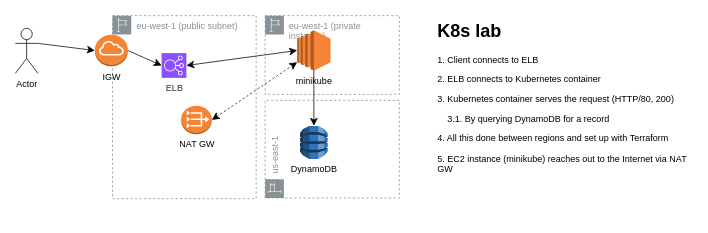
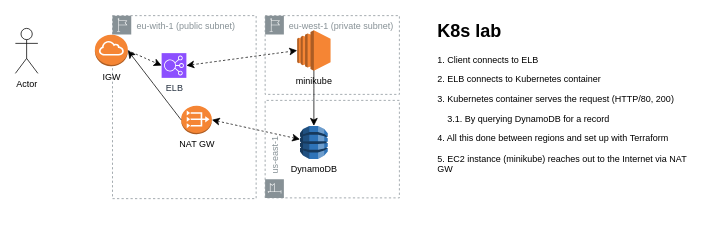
- <mxCell id="3" value="eu-west-1 (public subnet)" style="sketch=0;outlineConnect=0;gradientColor=none;html=1;whiteSpace=wrap;fontSize=12;fontStyle=0;shape=mxgraph.aws4.group;grIcon=mxgraph.aws4.group_region;strokeColor=#879196;fillColor=none;verticalAlign=top;align=left;spacingLeft=30;fontColor=#879196;dashed=1;" parent="1" vertex="1"><mxGeometry x="149.5" y="20" width="191.5" height="244" as="geometry" /></mxCell>
+ <mxCell id="3" value="eu-with-1 (public subnet)" style="sketch=0;outlineConnect=0;gradientColor=none;html=1;whiteSpace=wrap;fontSize=12;fontStyle=0;shape=mxgraph.aws4.group;grIcon=mxgraph.aws4.group_region;strokeColor=#879196;fillColor=none;verticalAlign=top;align=left;spacingLeft=30;fontColor=#879196;dashed=1;" parent="1" vertex="1"><mxGeometry x="149.5" y="20" width="191.5" height="244" as="geometry" /></mxCell>
- <mxCell id="2" value="eu-west-1 (private instance)" style="sketch=0;outlineConnect=0;gradientColor=none;html=1;whiteSpace=wrap;fontSize=12;fontStyle=0;shape=mxgraph.aws4.group;grIcon=mxgraph.aws4.group_region;strokeColor=#879196;fillColor=none;verticalAlign=top;align=left;spacingLeft=30;fontColor=#879196;dashed=1;" vertex="1" parent="1"><mxGeometry x="353" y="20" width="179" height="105" as="geometry" /></mxCell>
+ <mxCell id="2" value="eu-west-1 (private subnet)" style="sketch=0;outlineConnect=0;gradientColor=none;html=1;whiteSpace=wrap;fontSize=12;fontStyle=0;shape=mxgraph.aws4.group;grIcon=mxgraph.aws4.group_region;strokeColor=#879196;fillColor=none;verticalAlign=top;align=left;spacingLeft=30;fontColor=#879196;dashed=1;" vertex="1" parent="1"><mxGeometry x="353" y="20" width="179" height="105" as="geometry" /></mxCell>
- <mxCell id="7" value="" style="endArrow=classic;html=1;rounded=0;fontSize=12;startSize=8;endSize=8;curved=1;exitX=1;exitY=0.333;exitDx=0;exitDy=0;exitPerimeter=0;entryX=0;entryY=0.5;entryDx=0;entryDy=0;entryPerimeter=0;" parent="1" source="5" target="13" edge="1"><mxGeometry width="50" height="50" relative="1" as="geometry"><mxPoint x="75" y="67" as="sourcePoint" /><mxPoint x="96" y="68" as="targetPoint" /></mxGeometry></mxCell>
- <mxCell id="14" value="" style="endArrow=classic;html=1;rounded=0;fontSize=12;startSize=8;endSize=8;curved=1;exitX=1;exitY=0.5;exitDx=0;exitDy=0;exitPerimeter=0;entryX=0;entryY=0.5;entryDx=0;entryDy=0;entryPerimeter=0;" parent="1" source="13" target="6" edge="1"><mxGeometry width="50" height="50" relative="1" as="geometry"><mxPoint x="116" y="240" as="sourcePoint" /><mxPoint x="166" y="190" as="targetPoint" /></mxGeometry></mxCell>
+ <mxCell id="14" value="" style="endArrow=classic;html=1;rounded=0;fontSize=12;startSize=8;endSize=8;curved=1;exitX=1;exitY=0.5;exitDx=0;exitDy=0;exitPerimeter=0;entryX=0;entryY=0.5;entryDx=0;entryDy=0;entryPerimeter=0;dashed=1;" parent="1" source="13" target="6" edge="1"><mxGeometry width="50" height="50" relative="1" as="geometry"><mxPoint x="116" y="240" as="sourcePoint" /><mxPoint x="166" y="190" as="targetPoint" /></mxGeometry></mxCell>
- <mxCell id="8" value="" style="endArrow=classic;startArrow=classic;html=1;rounded=0;fontSize=12;startSize=8;endSize=8;curved=1;exitX=1;exitY=0.5;exitDx=0;exitDy=0;exitPerimeter=0;entryX=0;entryY=0.5;entryDx=0;entryDy=0;entryPerimeter=0;" parent="1" source="6" edge="1" target="12"><mxGeometry width="50" height="50" relative="1" as="geometry"><mxPoint x="253" y="128" as="sourcePoint" /><mxPoint x="286" y="67.5" as="targetPoint" /></mxGeometry></mxCell>
+ <mxCell id="8" value="" style="endArrow=classic;startArrow=classic;html=1;rounded=0;fontSize=12;startSize=8;endSize=8;curved=1;exitX=1;exitY=0.5;exitDx=0;exitDy=0;exitPerimeter=0;entryX=0;entryY=0.5;entryDx=0;entryDy=0;entryPerimeter=0;dashed=1;" parent="1" source="6" edge="1" target="12"><mxGeometry width="50" height="50" relative="1" as="geometry"><mxPoint x="253" y="128" as="sourcePoint" /><mxPoint x="286" y="67.5" as="targetPoint" /></mxGeometry></mxCell>
+ <mxCell id="17" style="edgeStyle=none;curved=1;rounded=0;orthogonalLoop=1;jettySize=auto;html=1;exitX=0;exitY=0.5;exitDx=0;exitDy=0;exitPerimeter=0;entryX=1;entryY=0.5;entryDx=0;entryDy=0;entryPerimeter=0;fontSize=12;startSize=8;endSize=8;" edge="1" parent="1" source="15" target="13"><mxGeometry relative="1" as="geometry" /></mxCell>
- <mxCell id="16" value="" style="endArrow=classic;dashed=1;html=1;rounded=0;fontSize=12;startSize=8;endSize=8;curved=1;entryX=0;entryY=0.79;entryDx=0;entryDy=0;entryPerimeter=0;exitX=1;exitY=0.5;exitDx=0;exitDy=0;exitPerimeter=0;startArrow=classic;startFill=1;endFill=1;" edge="1" parent="1" source="15" target="12"><mxGeometry width="50" height="50" relative="1" as="geometry"><mxPoint x="284" y="351" as="sourcePoint" /><mxPoint x="334" y="301" as="targetPoint" /></mxGeometry></mxCell>
+ <mxCell id="16" value="" style="endArrow=classic;dashed=1;html=1;rounded=0;fontSize=12;startSize=8;endSize=8;curved=1;exitX=1;exitY=0.5;exitDx=0;exitDy=0;exitPerimeter=0;startArrow=classic;startFill=1;endFill=1;" edge="1" parent="1" source="15" target="9"><mxGeometry width="50" height="50" relative="1" as="geometry"><mxPoint x="284" y="351" as="sourcePoint" /><mxPoint x="334" y="301" as="targetPoint" /></mxGeometry></mxCell>
